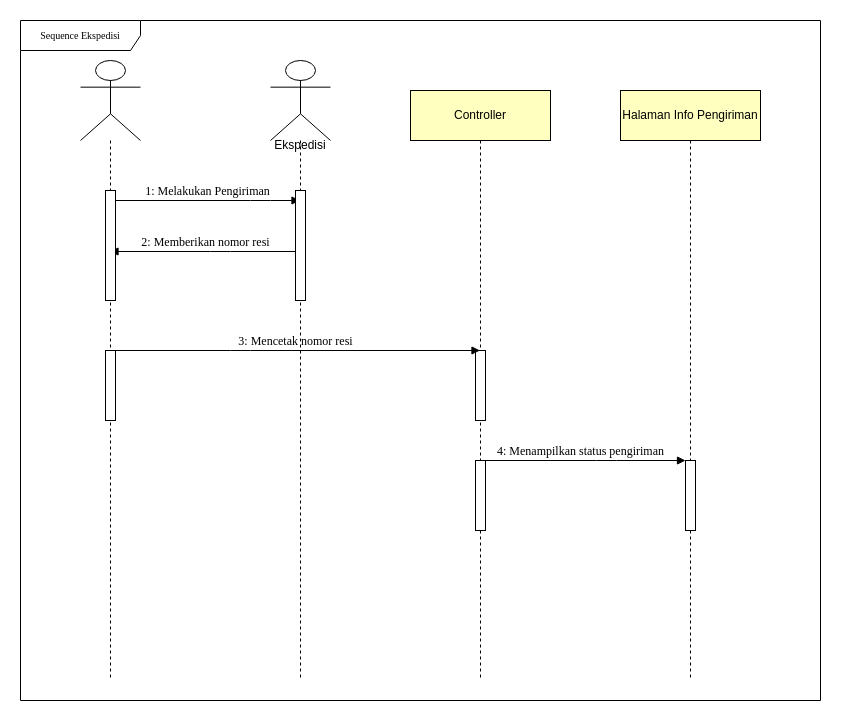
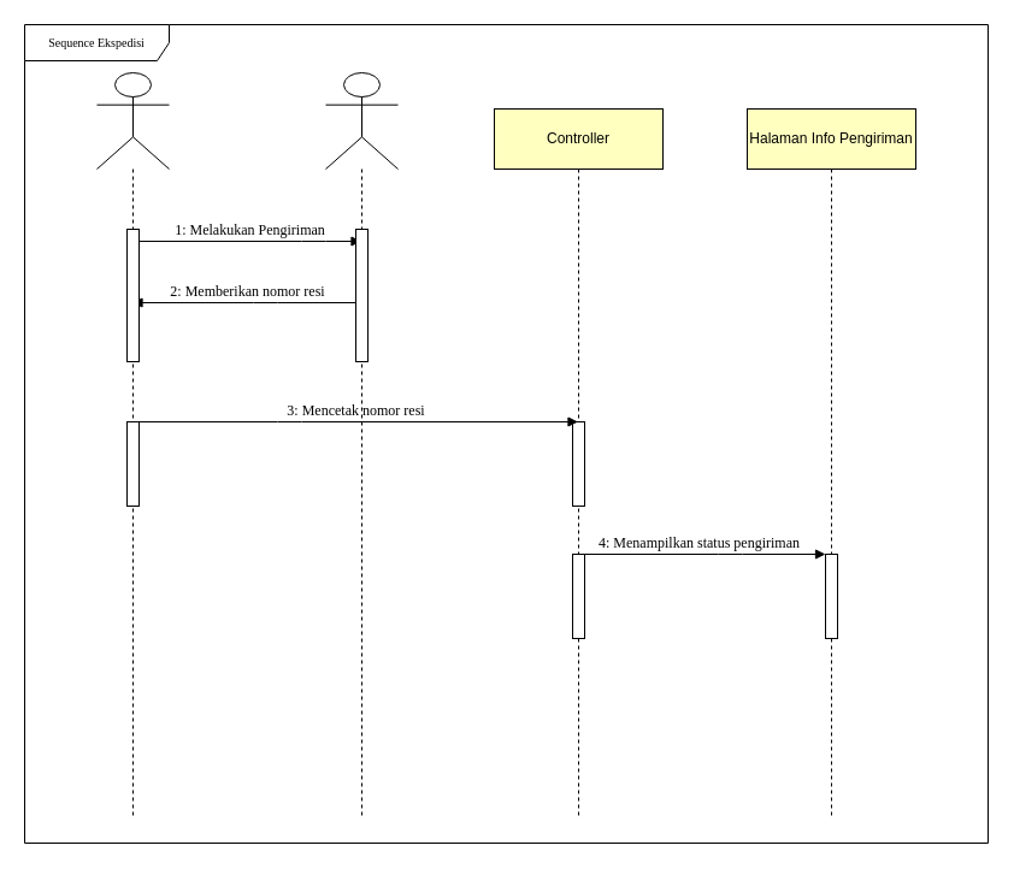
- <mxCell id="17" value="Ekspedisi" style="text;html=1;strokeColor=none;fillColor=none;align=center;verticalAlign=middle;whiteSpace=wrap;rounded=0;" vertex="1" parent="1"><mxGeometry x="270" y="130" width="60" height="30" as="geometry" /></mxCell>
